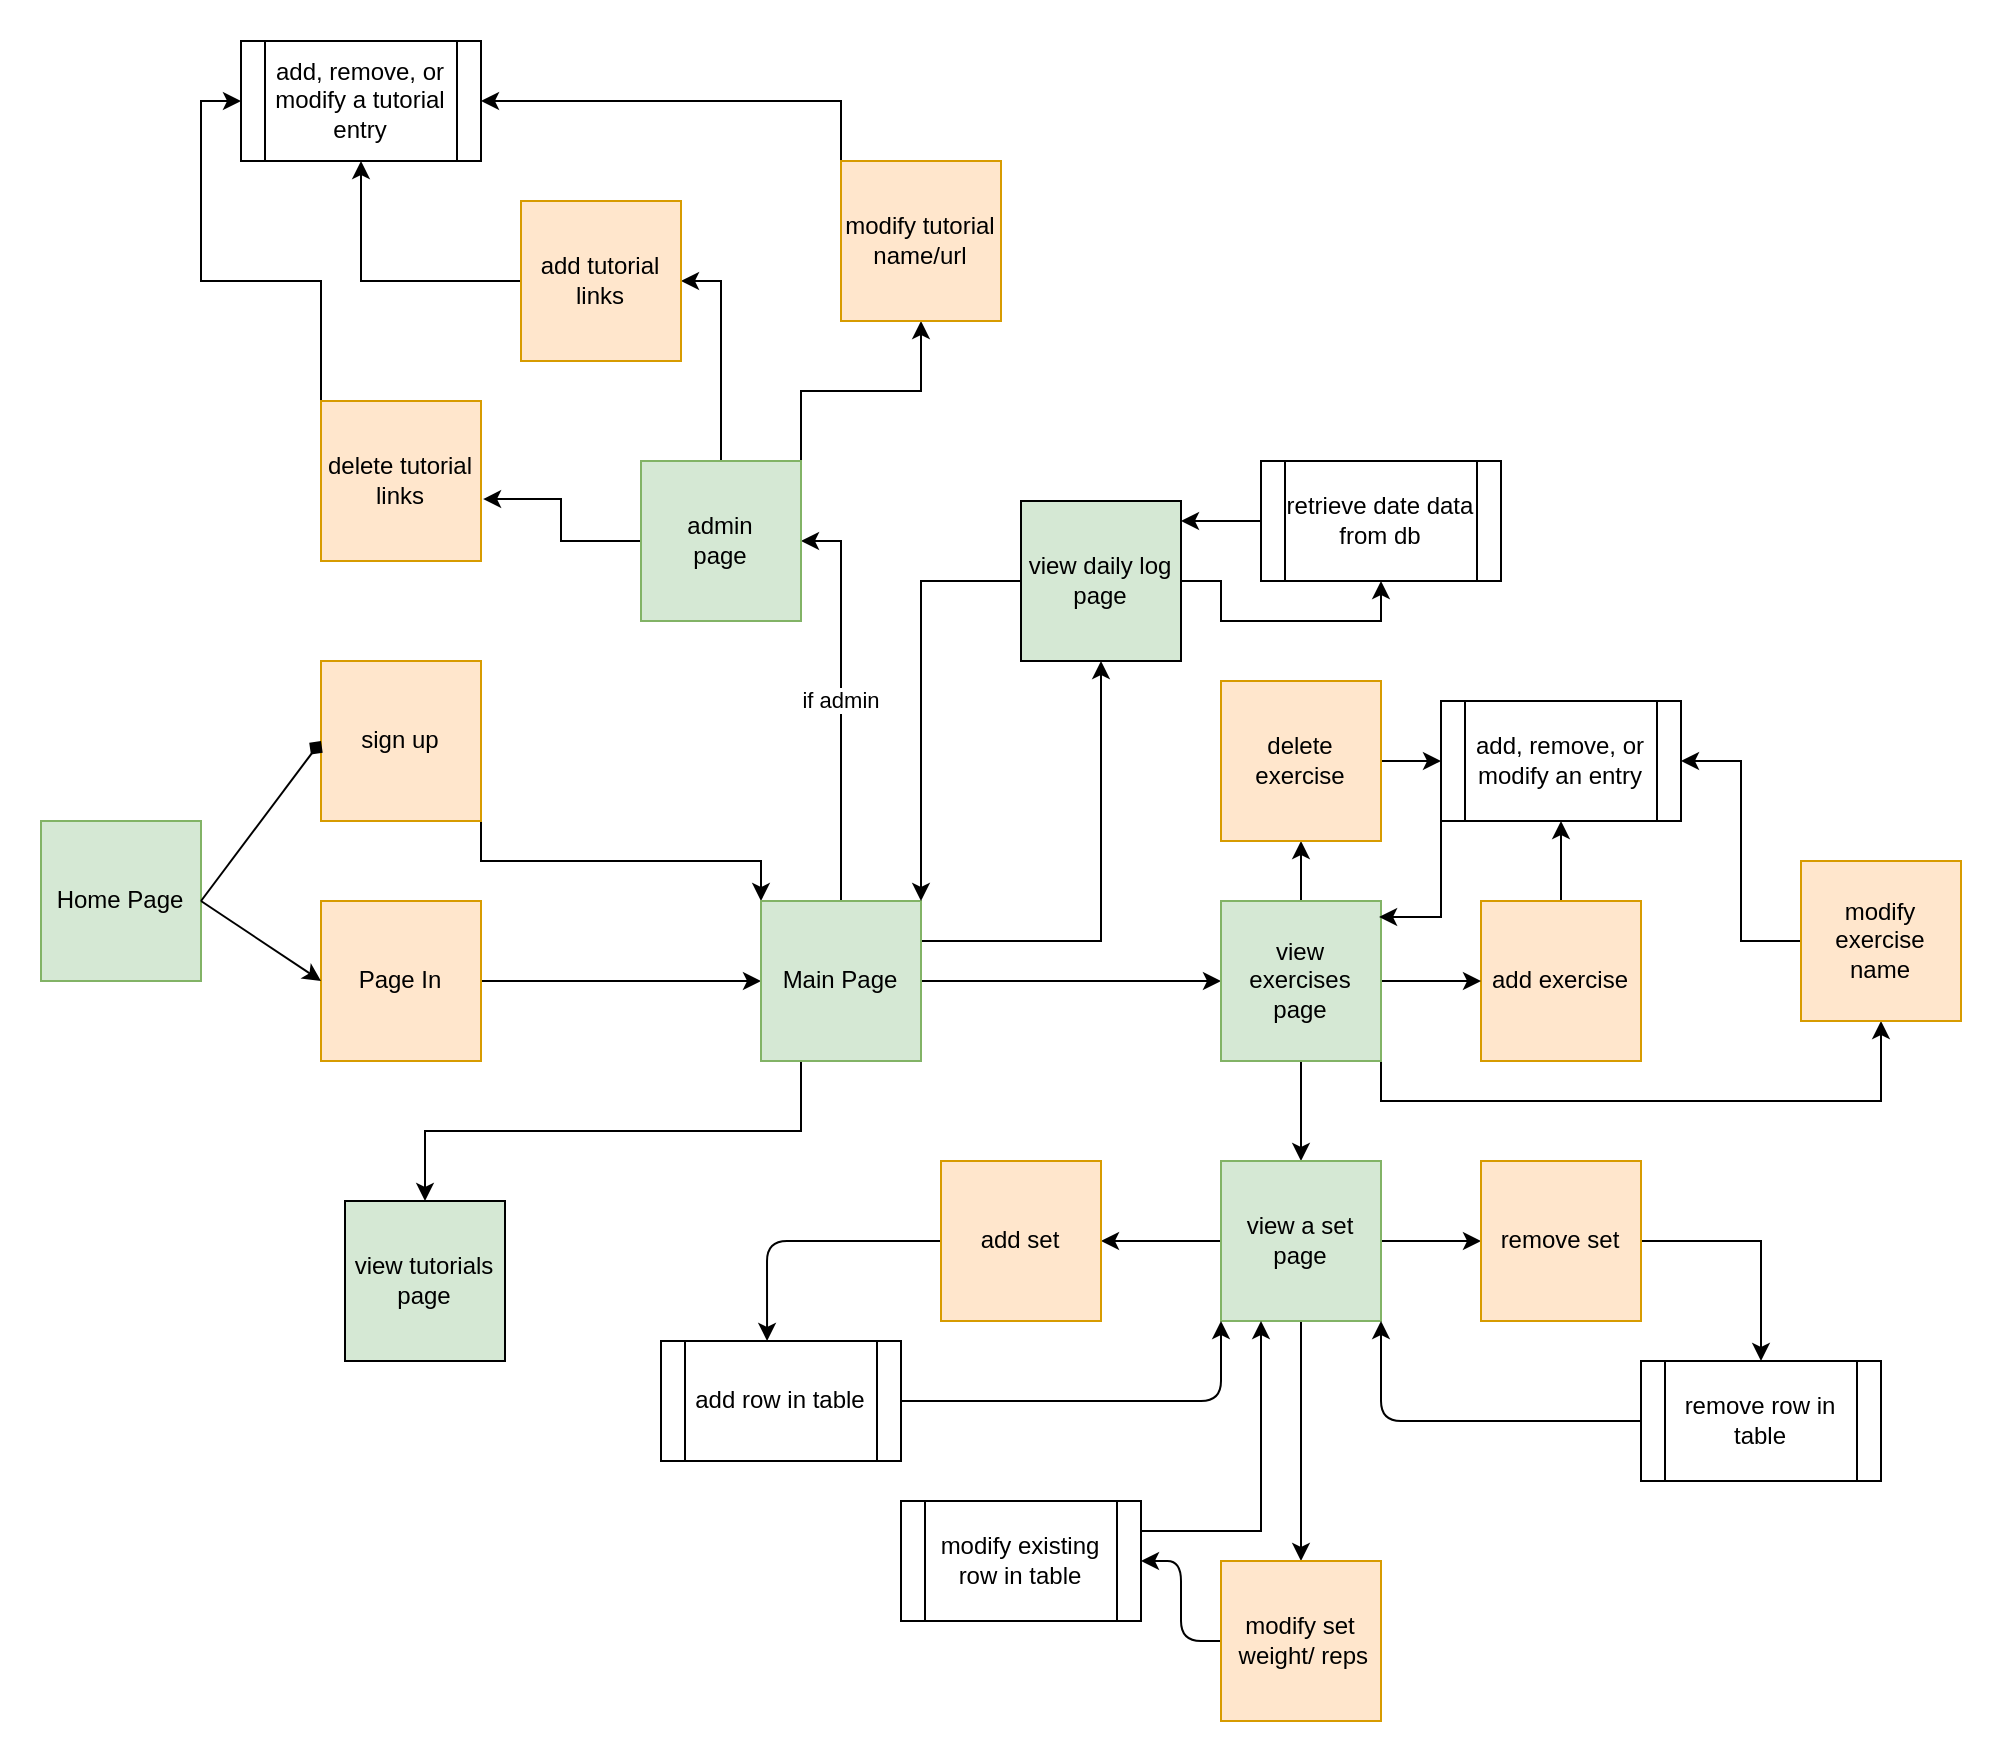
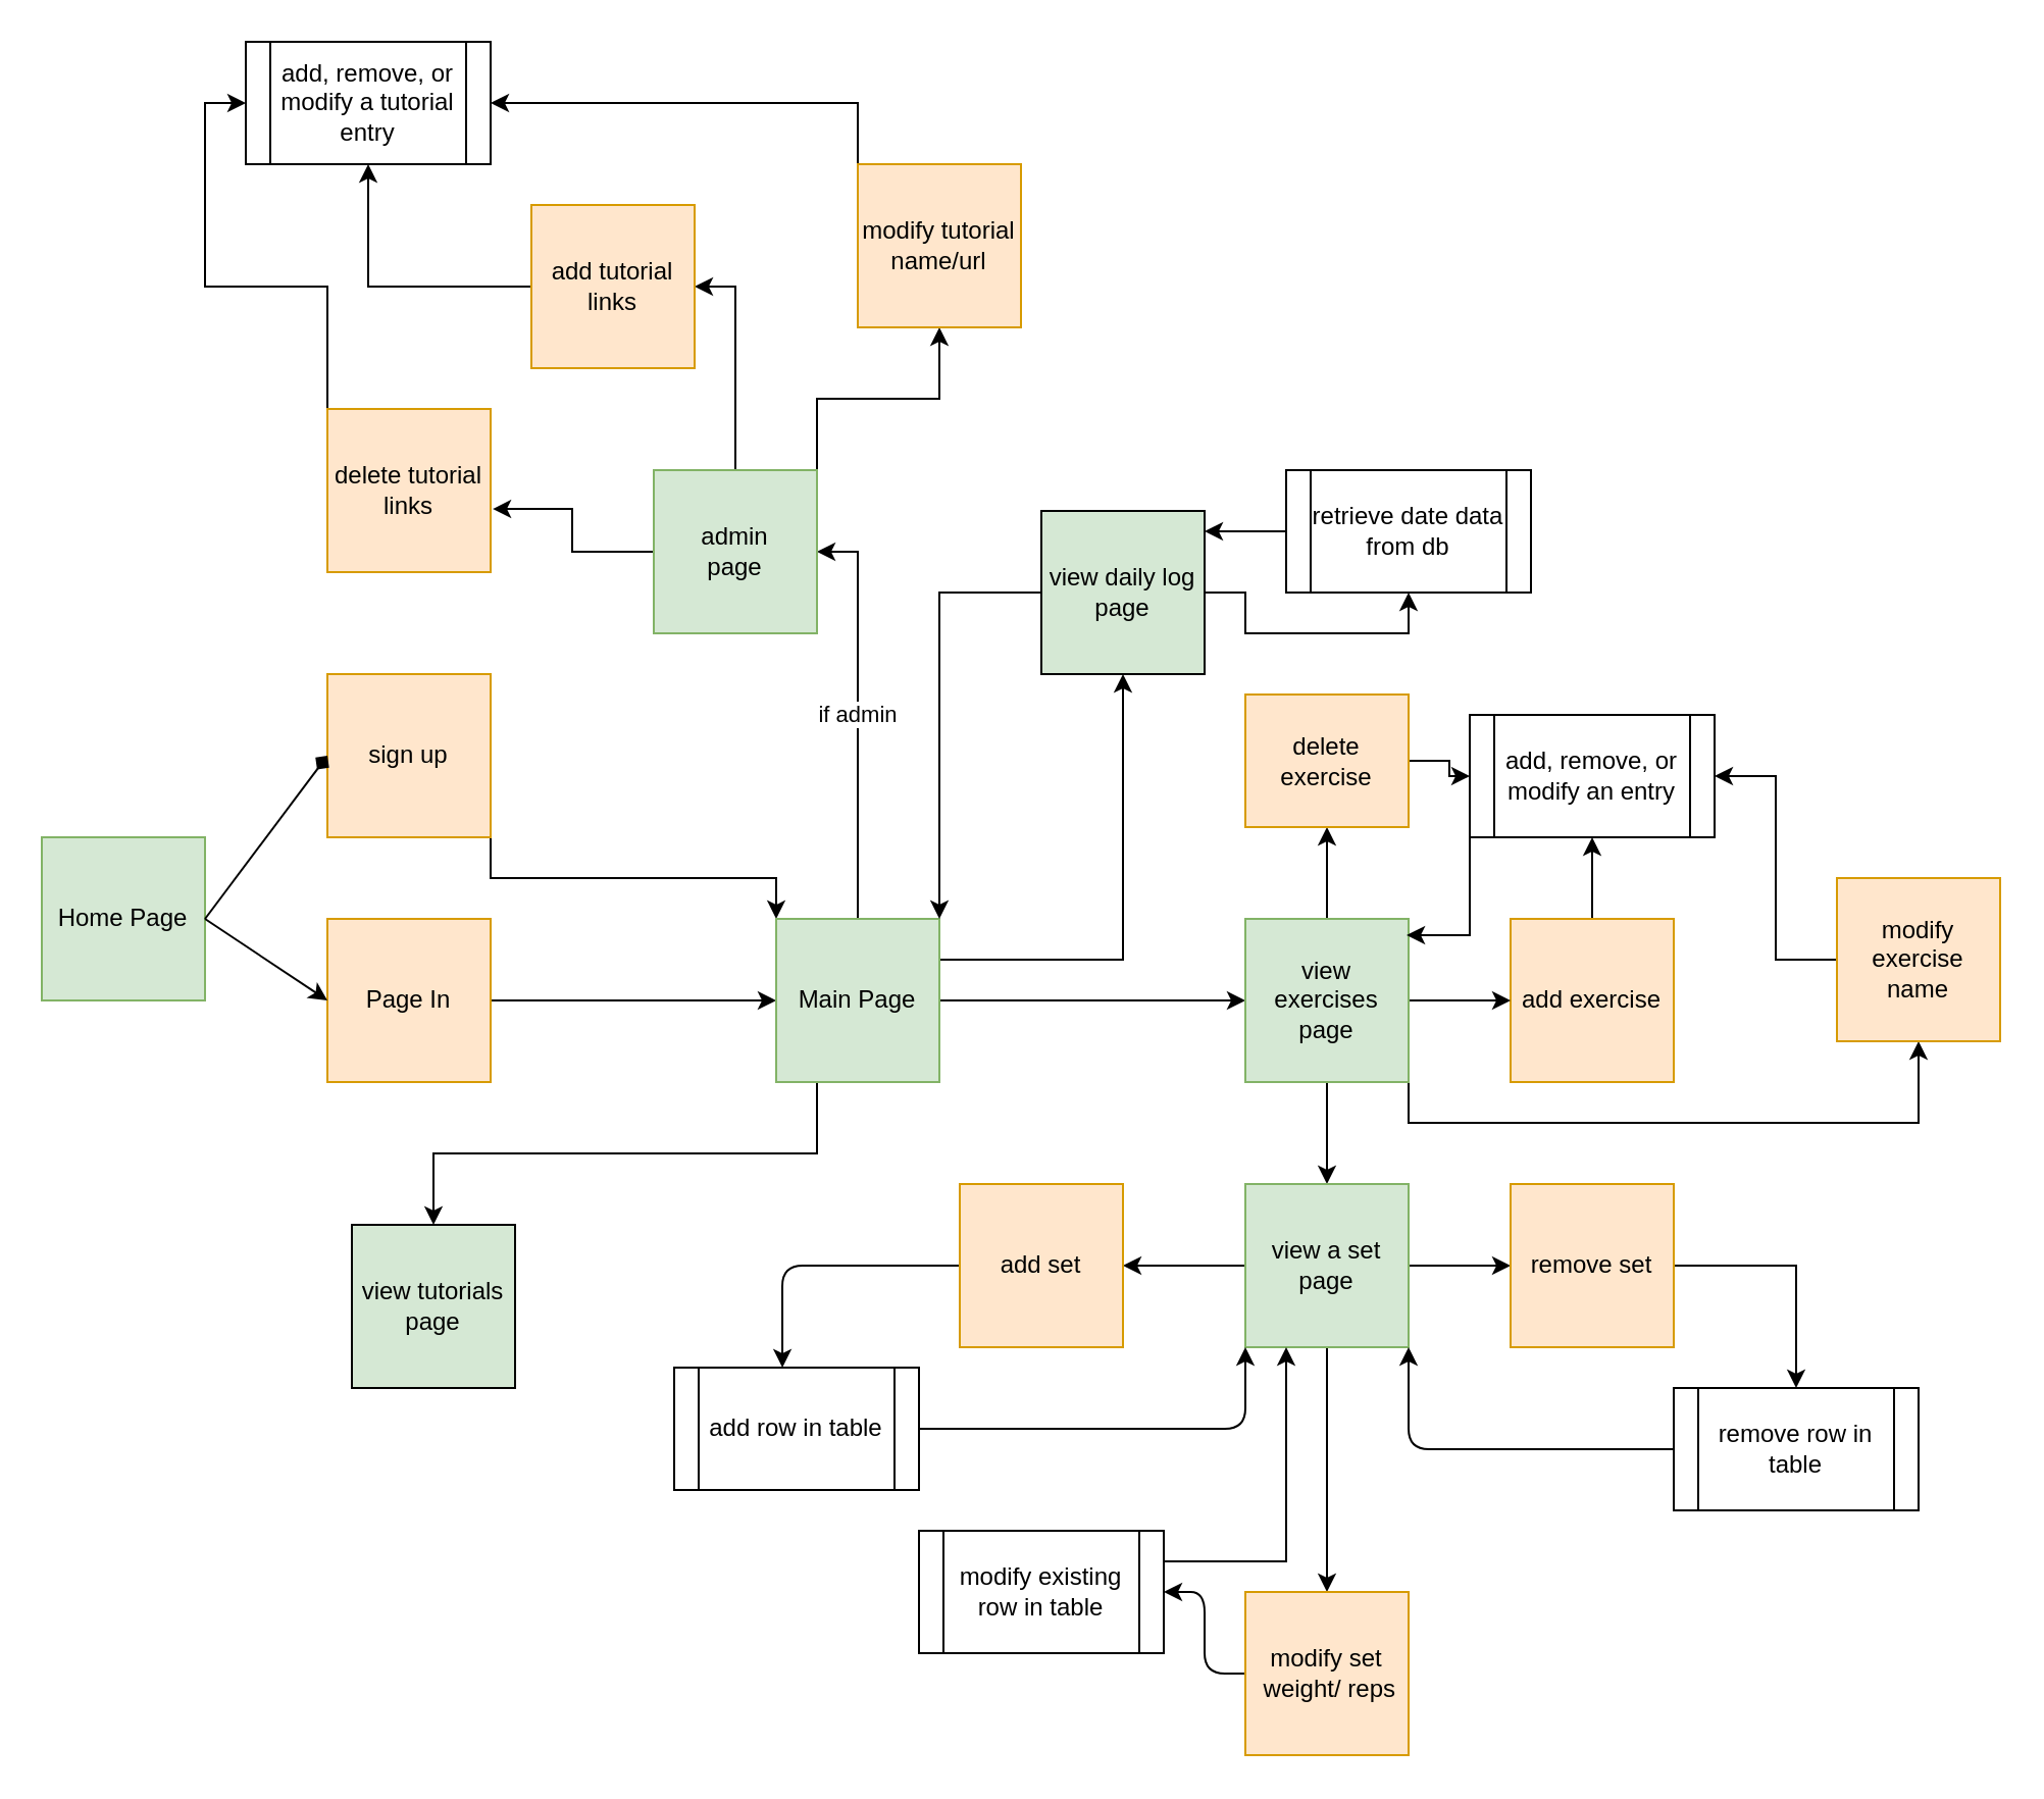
- <mxCell id="22" value="delete exercise" style="whiteSpace=wrap;html=1;aspect=fixed;fillColor=#ffe6cc;strokeColor=#d79b00;" parent="1" vertex="1"><mxGeometry x="610" y="340" width="80" height="80" as="geometry" /></mxCell>
+ <mxCell id="22" value="delete exercise" style="whiteSpace=wrap;html=1;aspect=fixed;fillColor=#ffe6cc;strokeColor=#d79b00;" parent="1" vertex="1"><mxGeometry x="610" y="340" width="80" height="65" as="geometry" /></mxCell>
